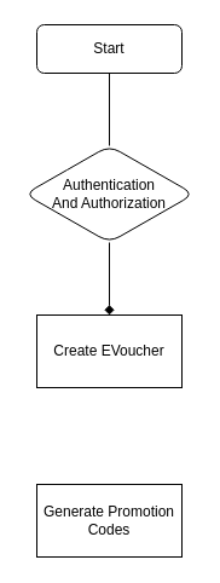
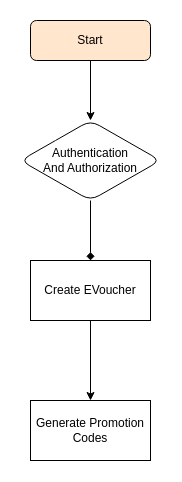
- <mxCell id="3" value="Start" style="rounded=1;whiteSpace=wrap;html=1;" vertex="1" parent="1"><mxGeometry x="30" y="20" width="120" height="40" as="geometry" /></mxCell>
+ <mxCell id="3" value="Start" style="rounded=1;whiteSpace=wrap;html=1;fillColor=#ffe6cc;" vertex="1" parent="1"><mxGeometry x="30" y="20" width="120" height="40" as="geometry" /></mxCell>
- <mxCell id="2" value="" style="edgeStyle=orthogonalEdgeStyle;rounded=0;orthogonalLoop=1;jettySize=auto;html=1;endArrow=none;" edge="1" parent="1" source="3" target="5"><mxGeometry relative="1" as="geometry" /></mxCell>
+ <mxCell id="2" value="" style="edgeStyle=orthogonalEdgeStyle;rounded=0;orthogonalLoop=1;jettySize=auto;html=1;" edge="1" parent="1" source="3" target="5"><mxGeometry relative="1" as="geometry" /></mxCell>
+ <mxCell id="6" value="" style="edgeStyle=orthogonalEdgeStyle;rounded=0;orthogonalLoop=1;jettySize=auto;html=1;" edge="1" parent="1" source="7" target="8"><mxGeometry relative="1" as="geometry" /></mxCell>
